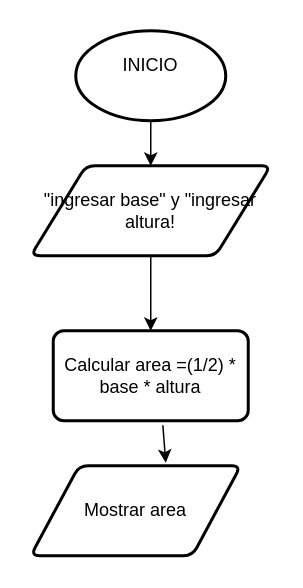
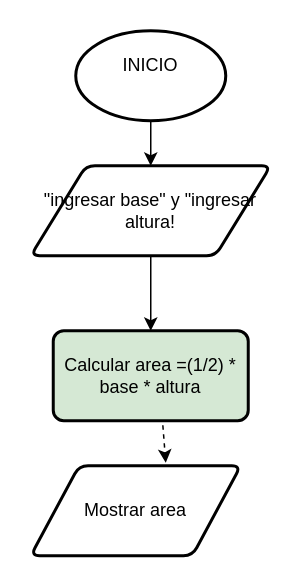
- <mxCell id="5" value="Calcular area =(1/2) * base * altura" style="rounded=1;whiteSpace=wrap;html=1;absoluteArcSize=1;arcSize=14;strokeWidth=2;" parent="1" vertex="1"><mxGeometry x="35" y="220" width="130" height="60" as="geometry" /></mxCell>
+ <mxCell id="5" value="Calcular area =(1/2) * base * altura" style="rounded=1;whiteSpace=wrap;html=1;absoluteArcSize=1;arcSize=14;strokeWidth=2;fillColor=#d5e8d4;" parent="1" vertex="1"><mxGeometry x="35" y="220" width="130" height="60" as="geometry" /></mxCell>
- <mxCell id="8" value="" style="endArrow=classic;html=1;rounded=0;entryX=0.643;entryY=-0.033;entryDx=0;entryDy=0;exitX=0.562;exitY=1.05;exitDx=0;exitDy=0;exitPerimeter=0;entryPerimeter=0;" parent="1" source="5" target="6" edge="1"><mxGeometry width="50" height="50" relative="1" as="geometry"><mxPoint x="100" y="280" as="sourcePoint" /><mxPoint x="99.5" y="320" as="targetPoint" /></mxGeometry></mxCell>
+ <mxCell id="8" value="" style="endArrow=classic;html=1;rounded=0;entryX=0.643;entryY=-0.033;entryDx=0;entryDy=0;exitX=0.562;exitY=1.05;exitDx=0;exitDy=0;exitPerimeter=0;entryPerimeter=0;dashed=1;" parent="1" source="5" target="6" edge="1"><mxGeometry width="50" height="50" relative="1" as="geometry"><mxPoint x="100" y="280" as="sourcePoint" /><mxPoint x="99.5" y="320" as="targetPoint" /></mxGeometry></mxCell>
